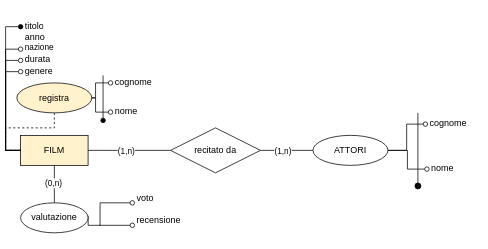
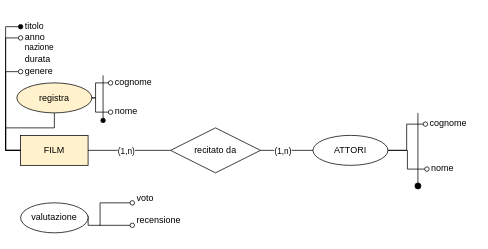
+ <mxCell id="16" style="edgeStyle=orthogonalEdgeStyle;rounded=0;orthogonalLoop=1;jettySize=auto;html=1;entryX=0;entryY=0.5;entryDx=0;entryDy=0;exitX=0;exitY=0.5;exitDx=0;exitDy=0;startArrow=oval;startFill=0;endArrow=none;endFill=0;" parent="1" source="17" target="3" edge="1"><mxGeometry relative="1" as="geometry" /></mxCell>
- <mxCell id="2" style="edgeStyle=orthogonalEdgeStyle;rounded=0;orthogonalLoop=1;jettySize=auto;html=1;exitX=0;exitY=0.5;exitDx=0;exitDy=0;strokeColor=default;align=center;verticalAlign=middle;fontFamily=Helvetica;fontSize=11;fontColor=default;labelBackgroundColor=default;startArrow=none;startFill=0;endArrow=oval;endFill=0;entryX=0;entryY=0.5;entryDx=0;entryDy=0;" parent="1" source="3" target="18" edge="1"><mxGeometry relative="1" as="geometry" /></mxCell>
- <mxCell id="19" style="edgeStyle=orthogonalEdgeStyle;rounded=0;orthogonalLoop=1;jettySize=auto;html=1;entryX=0;entryY=0.5;entryDx=0;entryDy=0;exitX=0;exitY=0.5;exitDx=0;exitDy=0;endArrow=none;endFill=0;startArrow=oval;startFill=0;" parent="1" source="20" target="3" edge="1"><mxGeometry relative="1" as="geometry" /></mxCell>
- <mxCell id="21" style="edgeStyle=orthogonalEdgeStyle;rounded=0;orthogonalLoop=1;jettySize=auto;html=1;entryX=0;entryY=0.5;entryDx=0;entryDy=0;endArrow=none;endFill=0;startArrow=none;startFill=0;dashed=1;" parent="1" source="22" target="3" edge="1"><mxGeometry relative="1" as="geometry" /></mxCell>
+ <mxCell id="21" style="edgeStyle=orthogonalEdgeStyle;rounded=0;orthogonalLoop=1;jettySize=auto;html=1;entryX=0;entryY=0.5;entryDx=0;entryDy=0;endArrow=none;endFill=0;startArrow=none;startFill=0;" parent="1" source="22" target="3" edge="1"><mxGeometry relative="1" as="geometry" /></mxCell>
- <mxCell id="30" style="edgeStyle=orthogonalEdgeStyle;rounded=0;orthogonalLoop=1;jettySize=auto;html=1;exitX=0.5;exitY=0;exitDx=0;exitDy=0;entryX=0.5;entryY=1;entryDx=0;entryDy=0;endArrow=none;endFill=0;" parent="1" source="37" target="3" edge="1"><mxGeometry relative="1" as="geometry"><mxPoint x="70" y="265" as="sourcePoint" /></mxGeometry></mxCell>
- <mxCell id="31" value="(0,n)" style="edgeLabel;html=1;align=center;verticalAlign=middle;resizable=0;points=[];" parent="30" connectable="0" vertex="1"><mxGeometry x="0.259" y="2" relative="1" as="geometry"><mxPoint y="4" as="offset" /></mxGeometry></mxCell>
